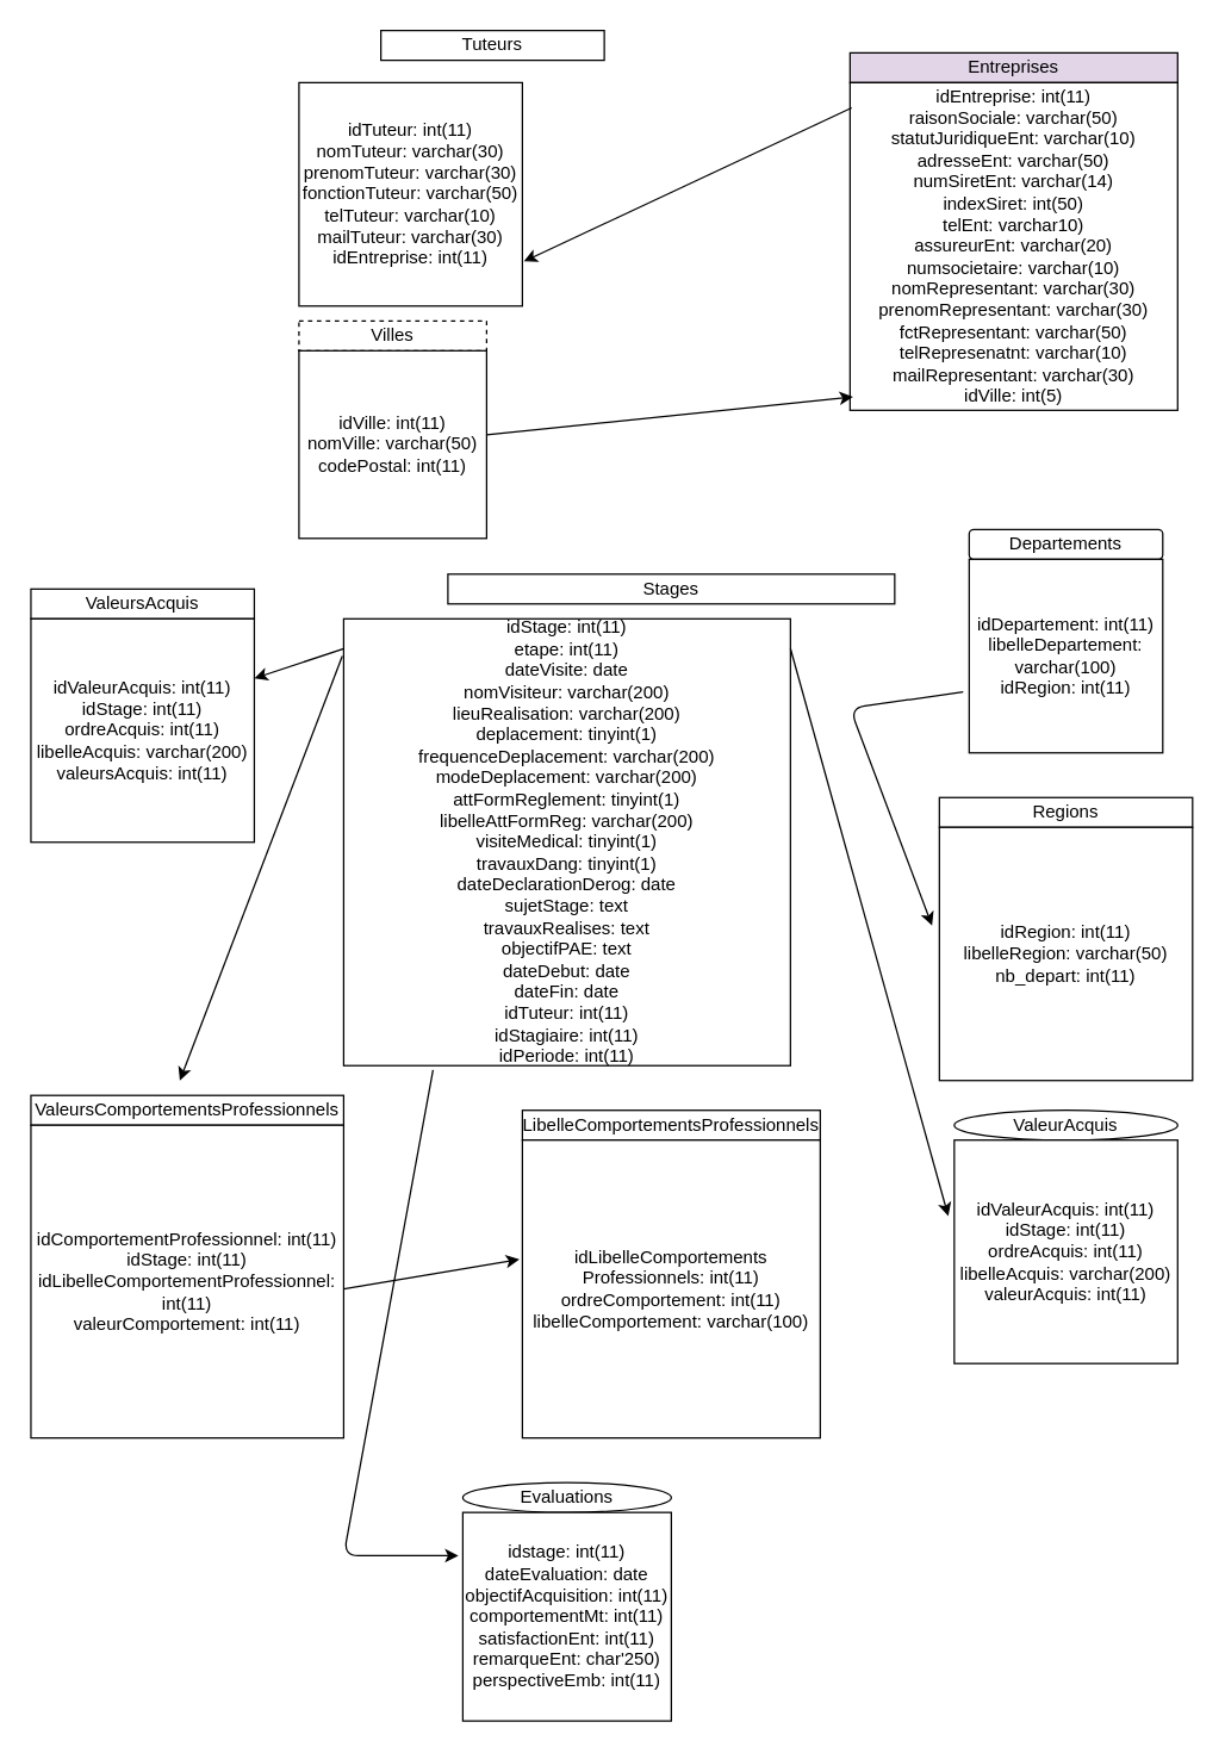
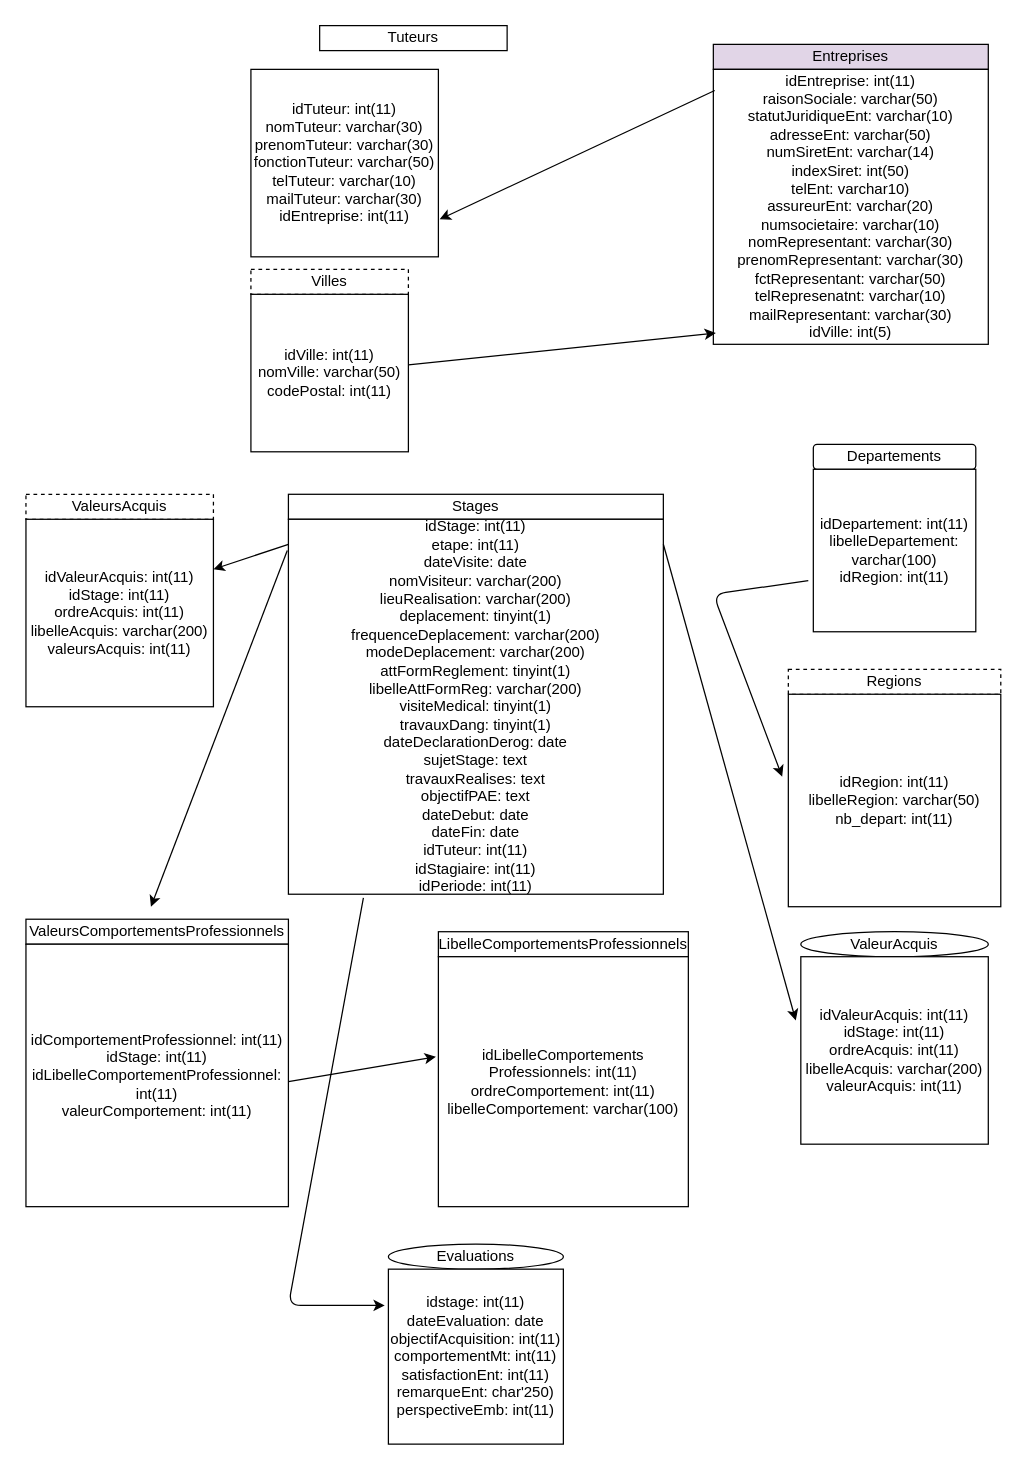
- <mxCell id="12" value="Stages" style="rounded=0;whiteSpace=wrap;html=1;" vertex="1" parent="1"><mxGeometry x="300" y="385" width="300" height="20" as="geometry" /></mxCell>
+ <mxCell id="12" value="Stages" style="rounded=0;whiteSpace=wrap;html=1;" vertex="1" parent="1"><mxGeometry x="230" y="395" width="300" height="20" as="geometry" /></mxCell>
- <mxCell id="14" value="ValeursAcquis" style="rounded=0;whiteSpace=wrap;html=1;" vertex="1" parent="1"><mxGeometry x="20" y="395" width="150" height="20" as="geometry" /></mxCell>
+ <mxCell id="14" value="ValeursAcquis" style="rounded=0;whiteSpace=wrap;html=1;dashed=1;" vertex="1" parent="1"><mxGeometry x="20" y="395" width="150" height="20" as="geometry" /></mxCell>
- <mxCell id="25" value="Regions" style="rounded=0;whiteSpace=wrap;html=1;" vertex="1" parent="1"><mxGeometry x="630" y="535" width="170" height="20" as="geometry" /></mxCell>
+ <mxCell id="25" value="Regions" style="rounded=0;whiteSpace=wrap;html=1;dashed=1;" vertex="1" parent="1"><mxGeometry x="630" y="535" width="170" height="20" as="geometry" /></mxCell>
